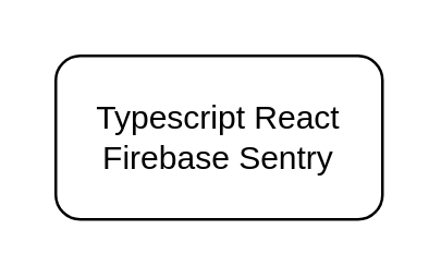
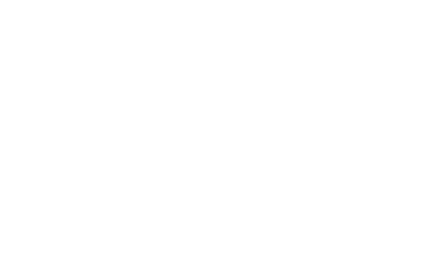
- <mxCell id="2" value="Typescript React Firebase Sentry" style="rounded=1;whiteSpace=wrap;html=1;" parent="1" vertex="1"><mxGeometry x="20" y="20" width="120" height="60" as="geometry" /></mxCell>
